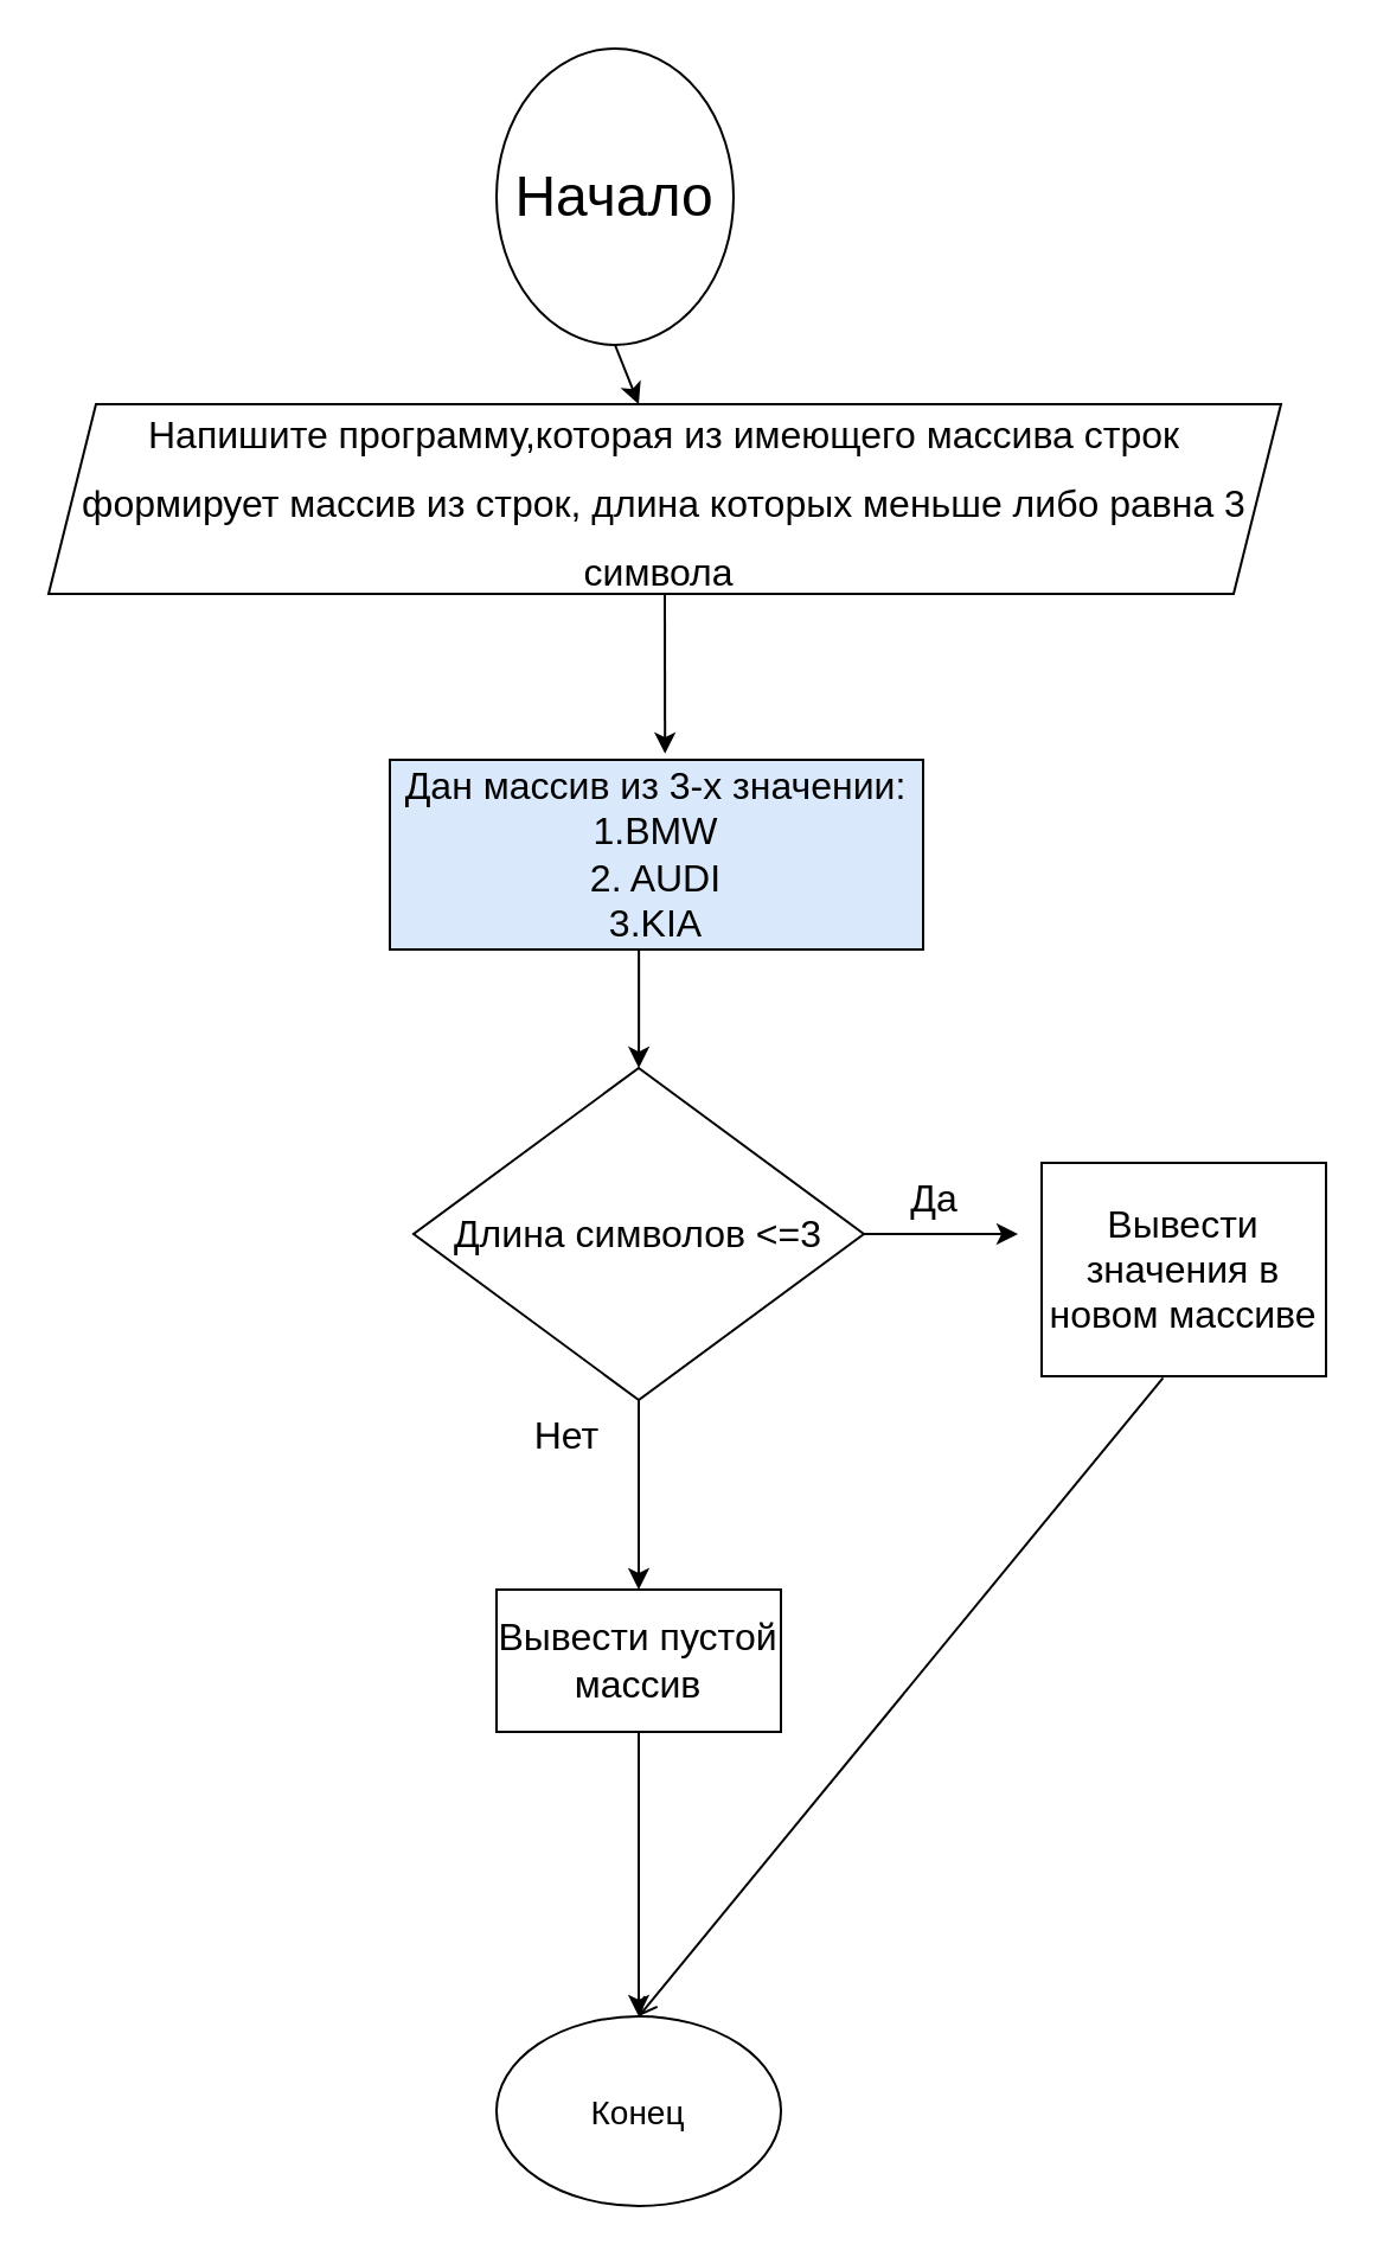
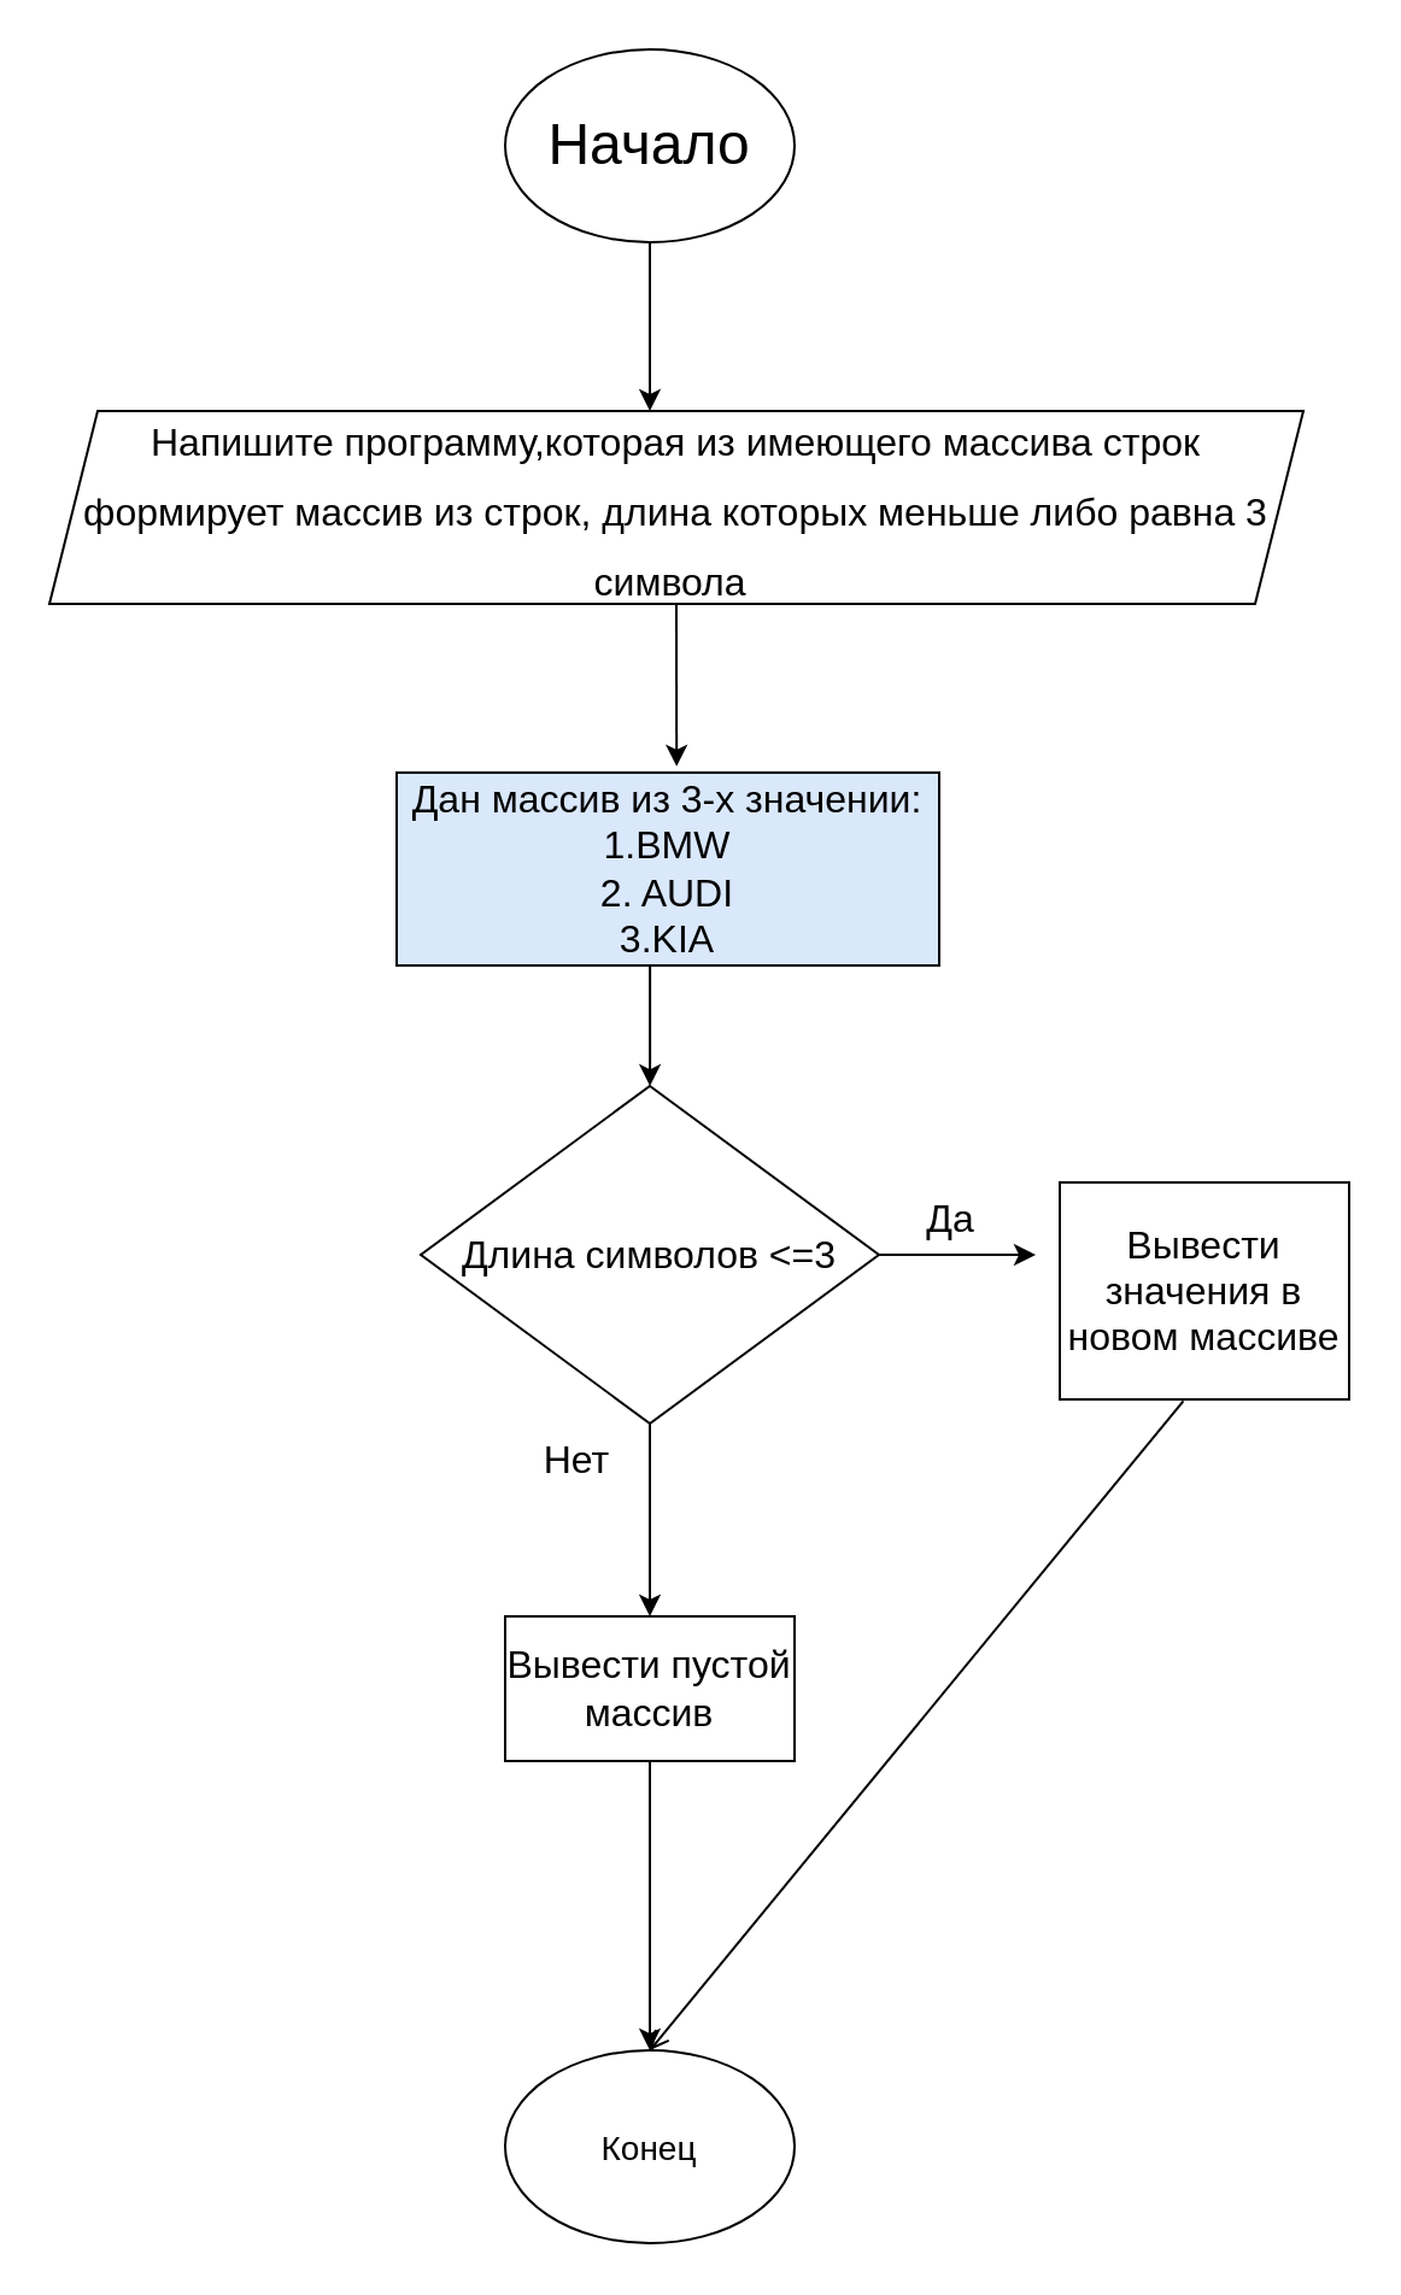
- <mxCell id="2" value="&lt;font style=&quot;font-size: 24px;&quot;&gt;Начало&lt;/font&gt;" style="ellipse;whiteSpace=wrap;html=1;" vertex="1" parent="1"><mxGeometry x="209" y="20" width="100" height="125" as="geometry" /></mxCell>
+ <mxCell id="2" value="&lt;font style=&quot;font-size: 24px;&quot;&gt;Начало&lt;/font&gt;" style="ellipse;whiteSpace=wrap;html=1;" vertex="1" parent="1"><mxGeometry x="209" y="20" width="120" height="80" as="geometry" /></mxCell>
